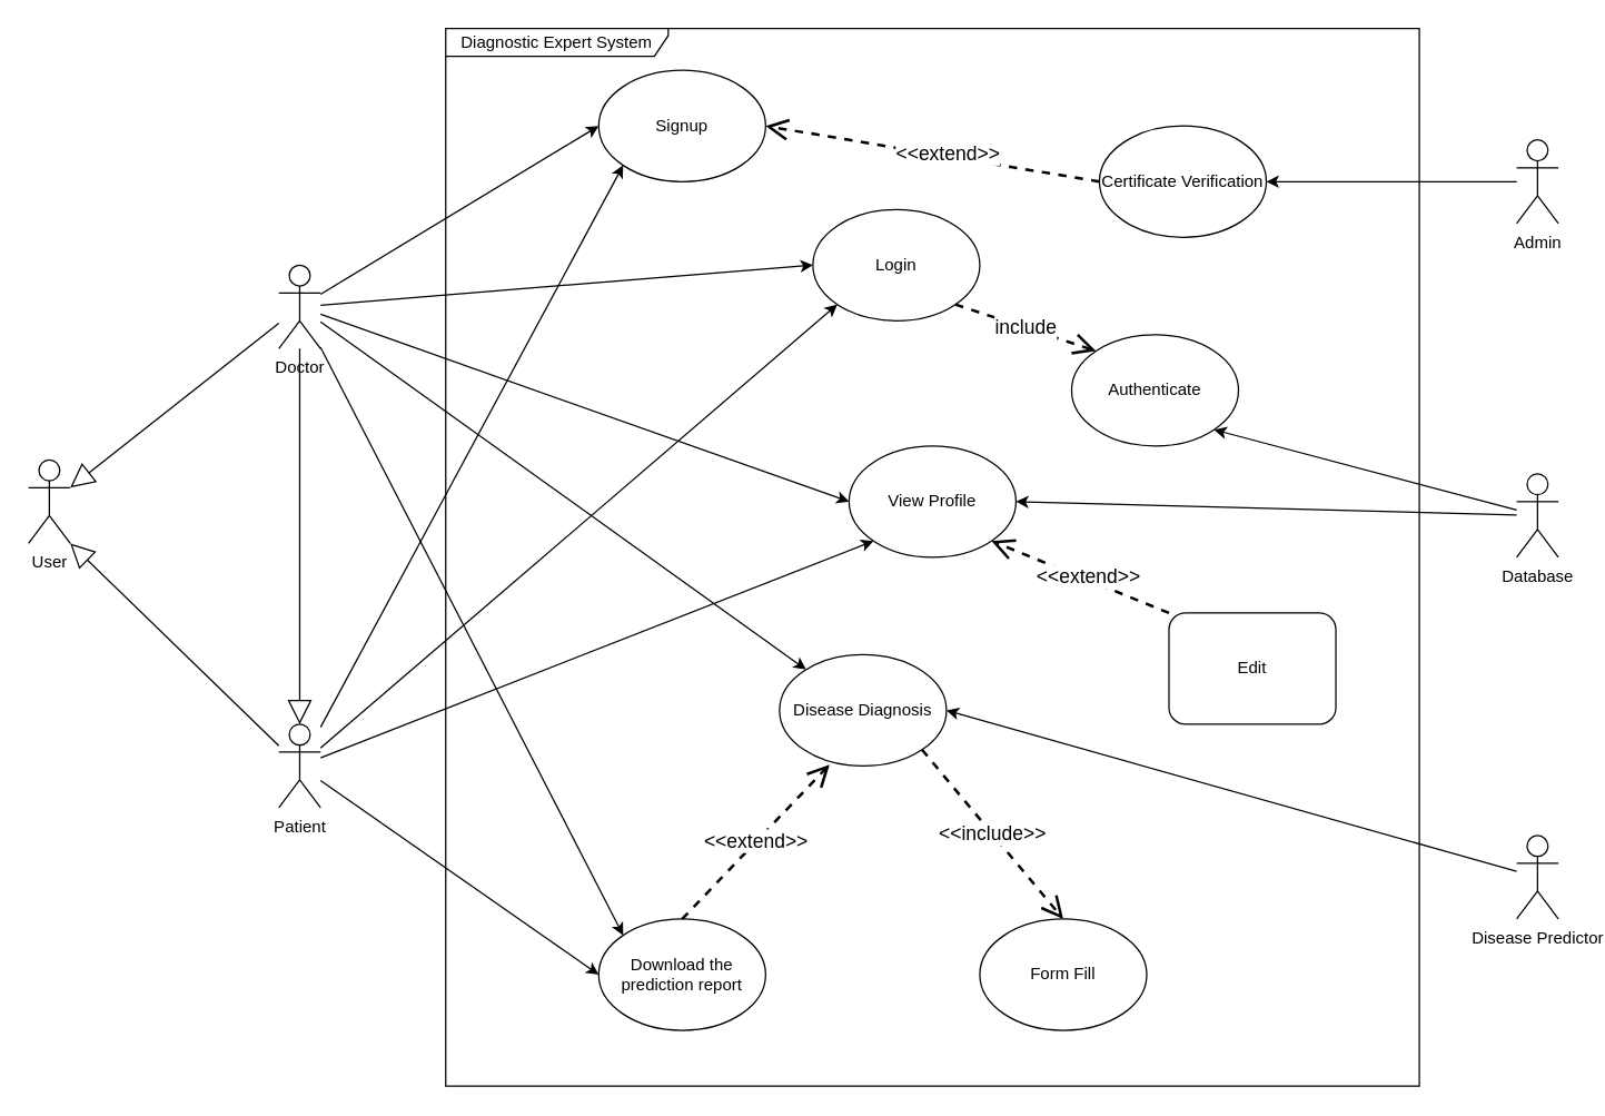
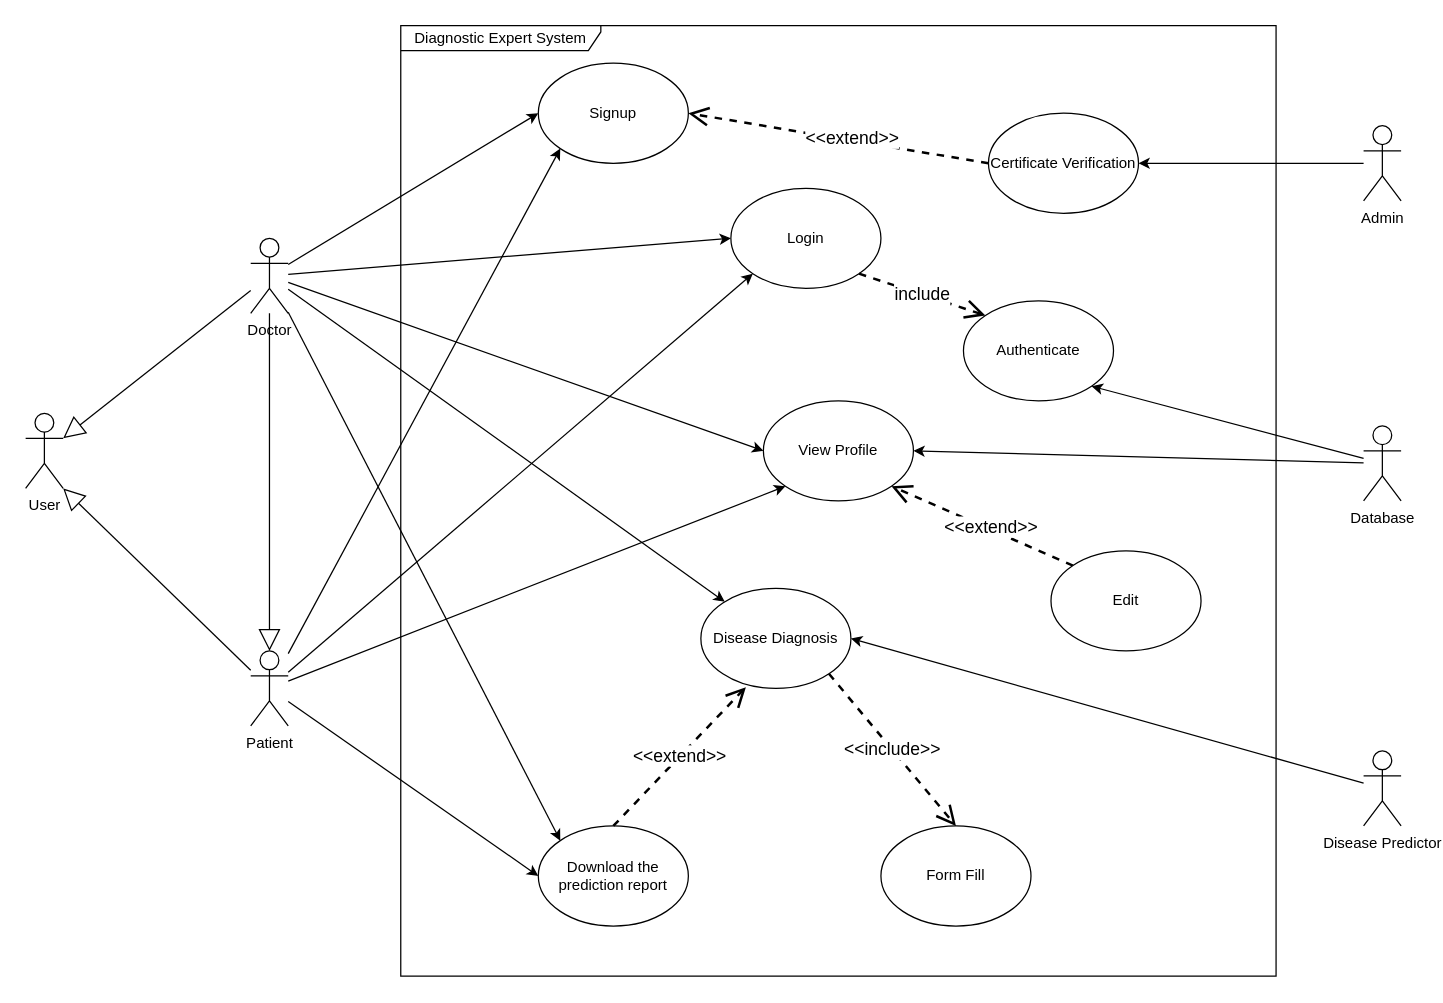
- <mxCell id="34" value="Edit" style="whiteSpace=wrap;html=1;rounded=1;" vertex="1" parent="1"><mxGeometry x="840" y="440" width="120" height="80" as="geometry" /></mxCell>
+ <mxCell id="34" value="Edit" style="ellipse;whiteSpace=wrap;html=1;" vertex="1" parent="1"><mxGeometry x="840" y="440" width="120" height="80" as="geometry" /></mxCell>
